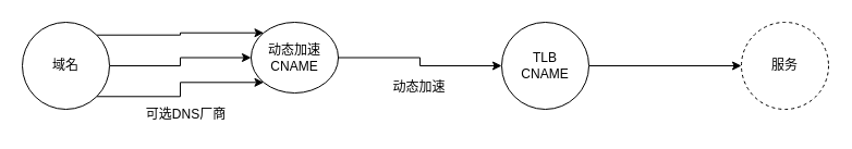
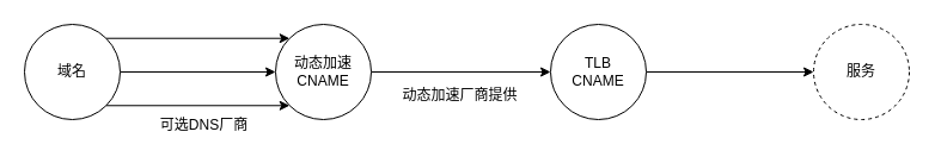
- <mxCell id="7" value="动态加速&lt;br&gt;CNAME" style="ellipse;whiteSpace=wrap;html=1;aspect=fixed;" vertex="1" parent="1"><mxGeometry x="230" y="20" width="80" height="65" as="geometry" /></mxCell>
+ <mxCell id="7" value="动态加速&lt;br&gt;CNAME" style="ellipse;whiteSpace=wrap;html=1;aspect=fixed;" vertex="1" parent="1"><mxGeometry x="230" y="20" width="80" height="80" as="geometry" /></mxCell>
- <mxCell id="12" value="动态加速" style="text;html=1;align=center;verticalAlign=middle;resizable=0;points=[];autosize=1;strokeColor=none;fillColor=none;" vertex="1" parent="1"><mxGeometry x="329" y="70" width="110" height="20" as="geometry" /></mxCell>
+ <mxCell id="12" value="动态加速厂商提供" style="text;html=1;align=center;verticalAlign=middle;resizable=0;points=[];autosize=1;strokeColor=none;fillColor=none;" vertex="1" parent="1"><mxGeometry x="329" y="70" width="110" height="20" as="geometry" /></mxCell>
